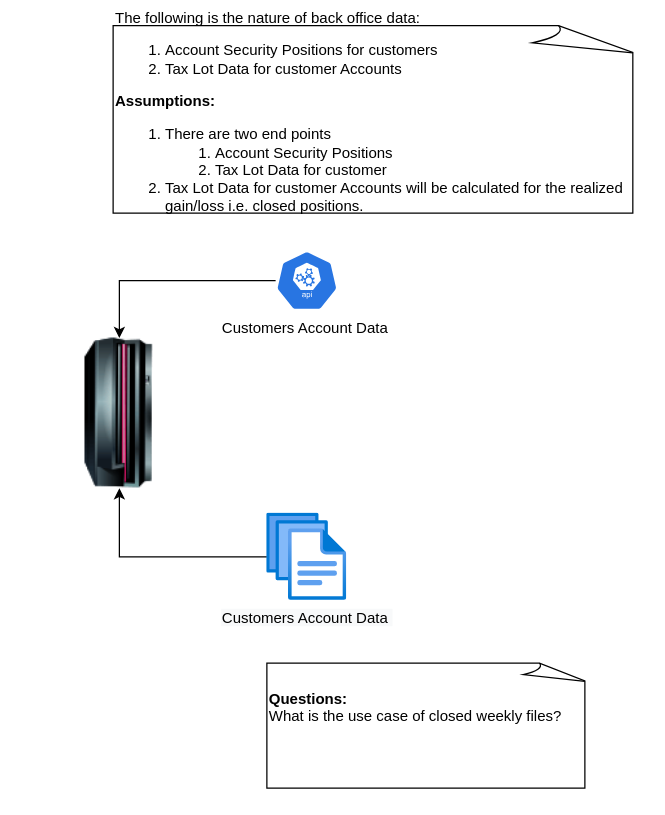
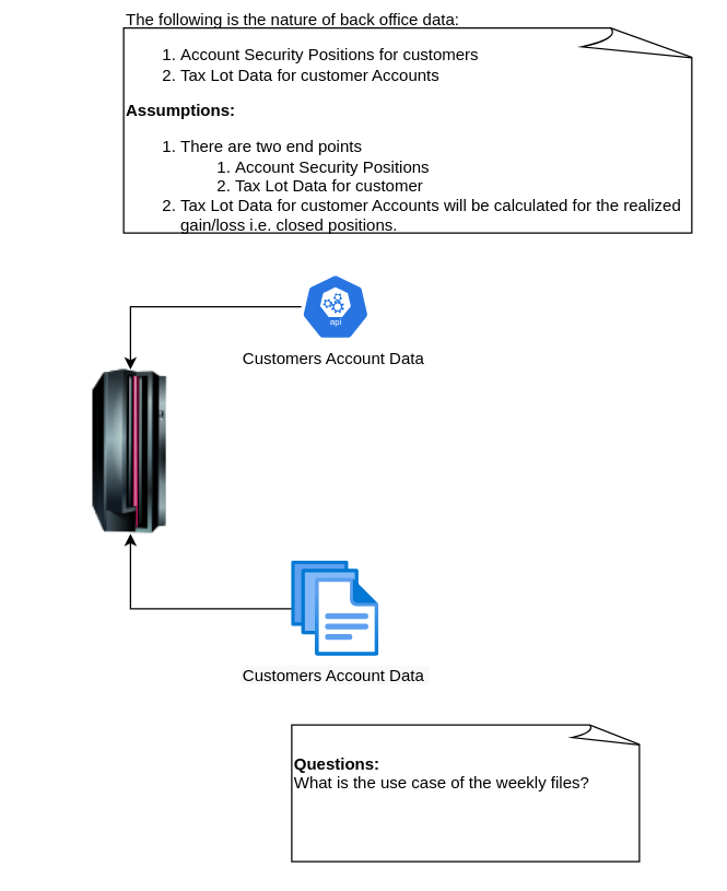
- <mxCell id="8" value="&lt;b style=&quot;&quot;&gt;Questions:&amp;nbsp;&lt;/b&gt;&lt;br style=&quot;&quot;&gt;&lt;div style=&quot;&quot;&gt;&lt;span style=&quot;background-color: initial;&quot;&gt;What is the use case&amp;nbsp;of closed weekly files?&lt;/span&gt;&lt;/div&gt;&lt;div style=&quot;&quot;&gt;&lt;span style=&quot;background-color: initial;&quot;&gt;&lt;br&gt;&lt;/span&gt;&lt;/div&gt;&lt;span style=&quot;&quot;&gt;&amp;nbsp;&lt;/span&gt;" style="whiteSpace=wrap;html=1;shape=mxgraph.basic.document;align=left;" vertex="1" parent="1"><mxGeometry x="213" y="530" width="257" height="100" as="geometry" /></mxCell>
+ <mxCell id="8" value="&lt;b style=&quot;&quot;&gt;Questions:&amp;nbsp;&lt;/b&gt;&lt;br style=&quot;&quot;&gt;&lt;div style=&quot;&quot;&gt;&lt;span style=&quot;background-color: initial;&quot;&gt;What is the use case&amp;nbsp;of the weekly files?&lt;/span&gt;&lt;/div&gt;&lt;div style=&quot;&quot;&gt;&lt;span style=&quot;background-color: initial;&quot;&gt;&lt;br&gt;&lt;/span&gt;&lt;/div&gt;&lt;span style=&quot;&quot;&gt;&amp;nbsp;&lt;/span&gt;" style="whiteSpace=wrap;html=1;shape=mxgraph.basic.document;align=left;" vertex="1" parent="1"><mxGeometry x="213" y="530" width="257" height="100" as="geometry" /></mxCell>
